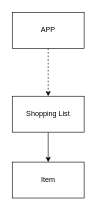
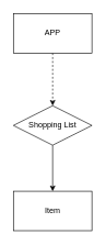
- <mxCell id="5" value="Shopping List" style="whiteSpace=wrap;html=1;" parent="1" vertex="1"><mxGeometry x="20" y="160" width="120" height="60" as="geometry" /></mxCell>
+ <mxCell id="5" value="Shopping List" style="rhombus;whiteSpace=wrap;html=1;" parent="1" vertex="1"><mxGeometry x="20" y="160" width="120" height="60" as="geometry" /></mxCell>
- <mxCell id="6" value="Item" style="whiteSpace=wrap;html=1;" parent="1" vertex="1"><mxGeometry x="20" y="270" width="120" height="60" as="geometry" /></mxCell>
+ <mxCell id="6" value="Item" style="whiteSpace=wrap;html=1;" parent="1" vertex="1"><mxGeometry x="20" y="290" width="120" height="60" as="geometry" /></mxCell>
